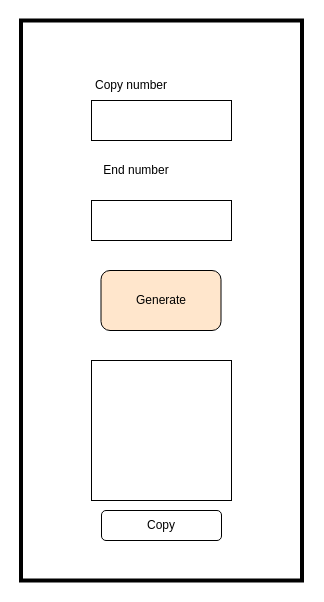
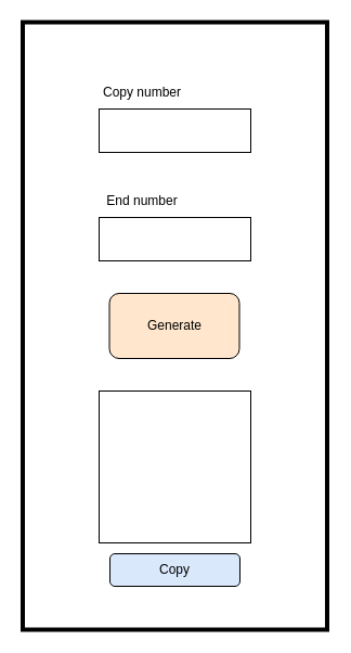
- <mxCell id="6" value="End number" style="text;html=1;align=center;verticalAlign=middle;whiteSpace=wrap;rounded=0;" vertex="1" parent="1"><mxGeometry x="96" y="155" width="80" height="30" as="geometry" /></mxCell>
+ <mxCell id="6" value="End number" style="text;html=1;align=center;verticalAlign=middle;whiteSpace=wrap;rounded=0;" vertex="1" parent="1"><mxGeometry x="91" y="170" width="80" height="30" as="geometry" /></mxCell>
- <mxCell id="9" value="Copy" style="rounded=1;whiteSpace=wrap;html=1;" vertex="1" parent="1"><mxGeometry x="101" y="510" width="120" height="30" as="geometry" /></mxCell>
+ <mxCell id="9" value="Copy" style="rounded=1;whiteSpace=wrap;html=1;fillColor=#dae8fc;" vertex="1" parent="1"><mxGeometry x="101" y="510" width="120" height="30" as="geometry" /></mxCell>
